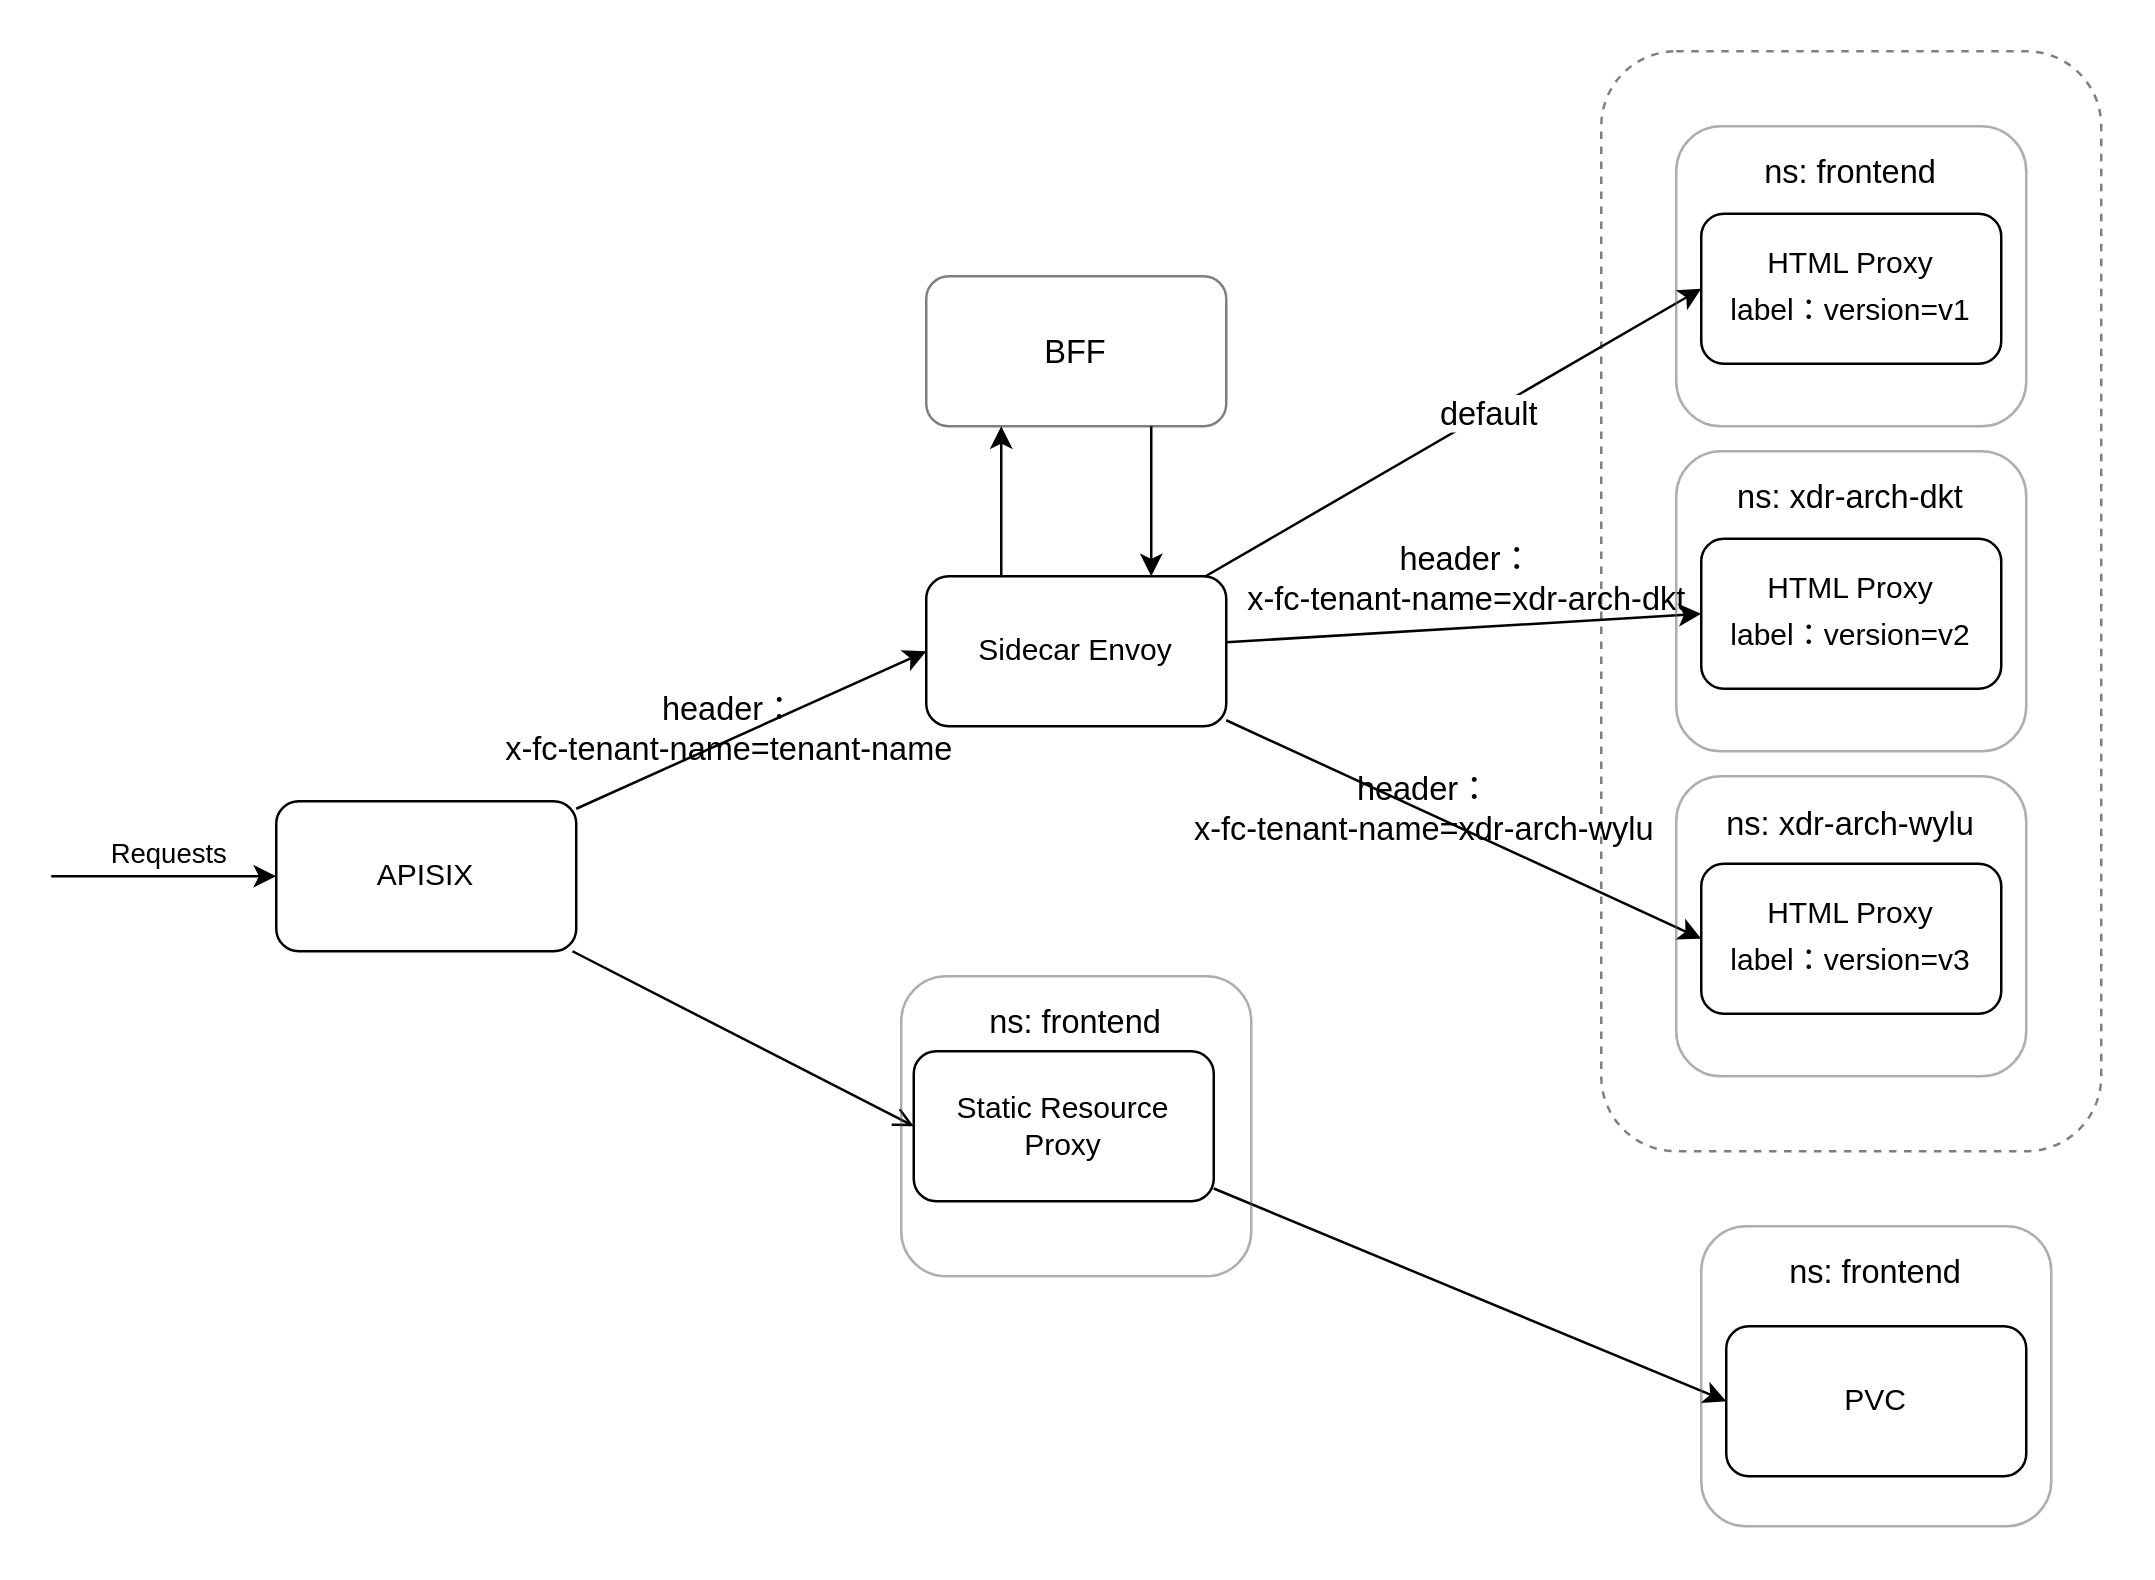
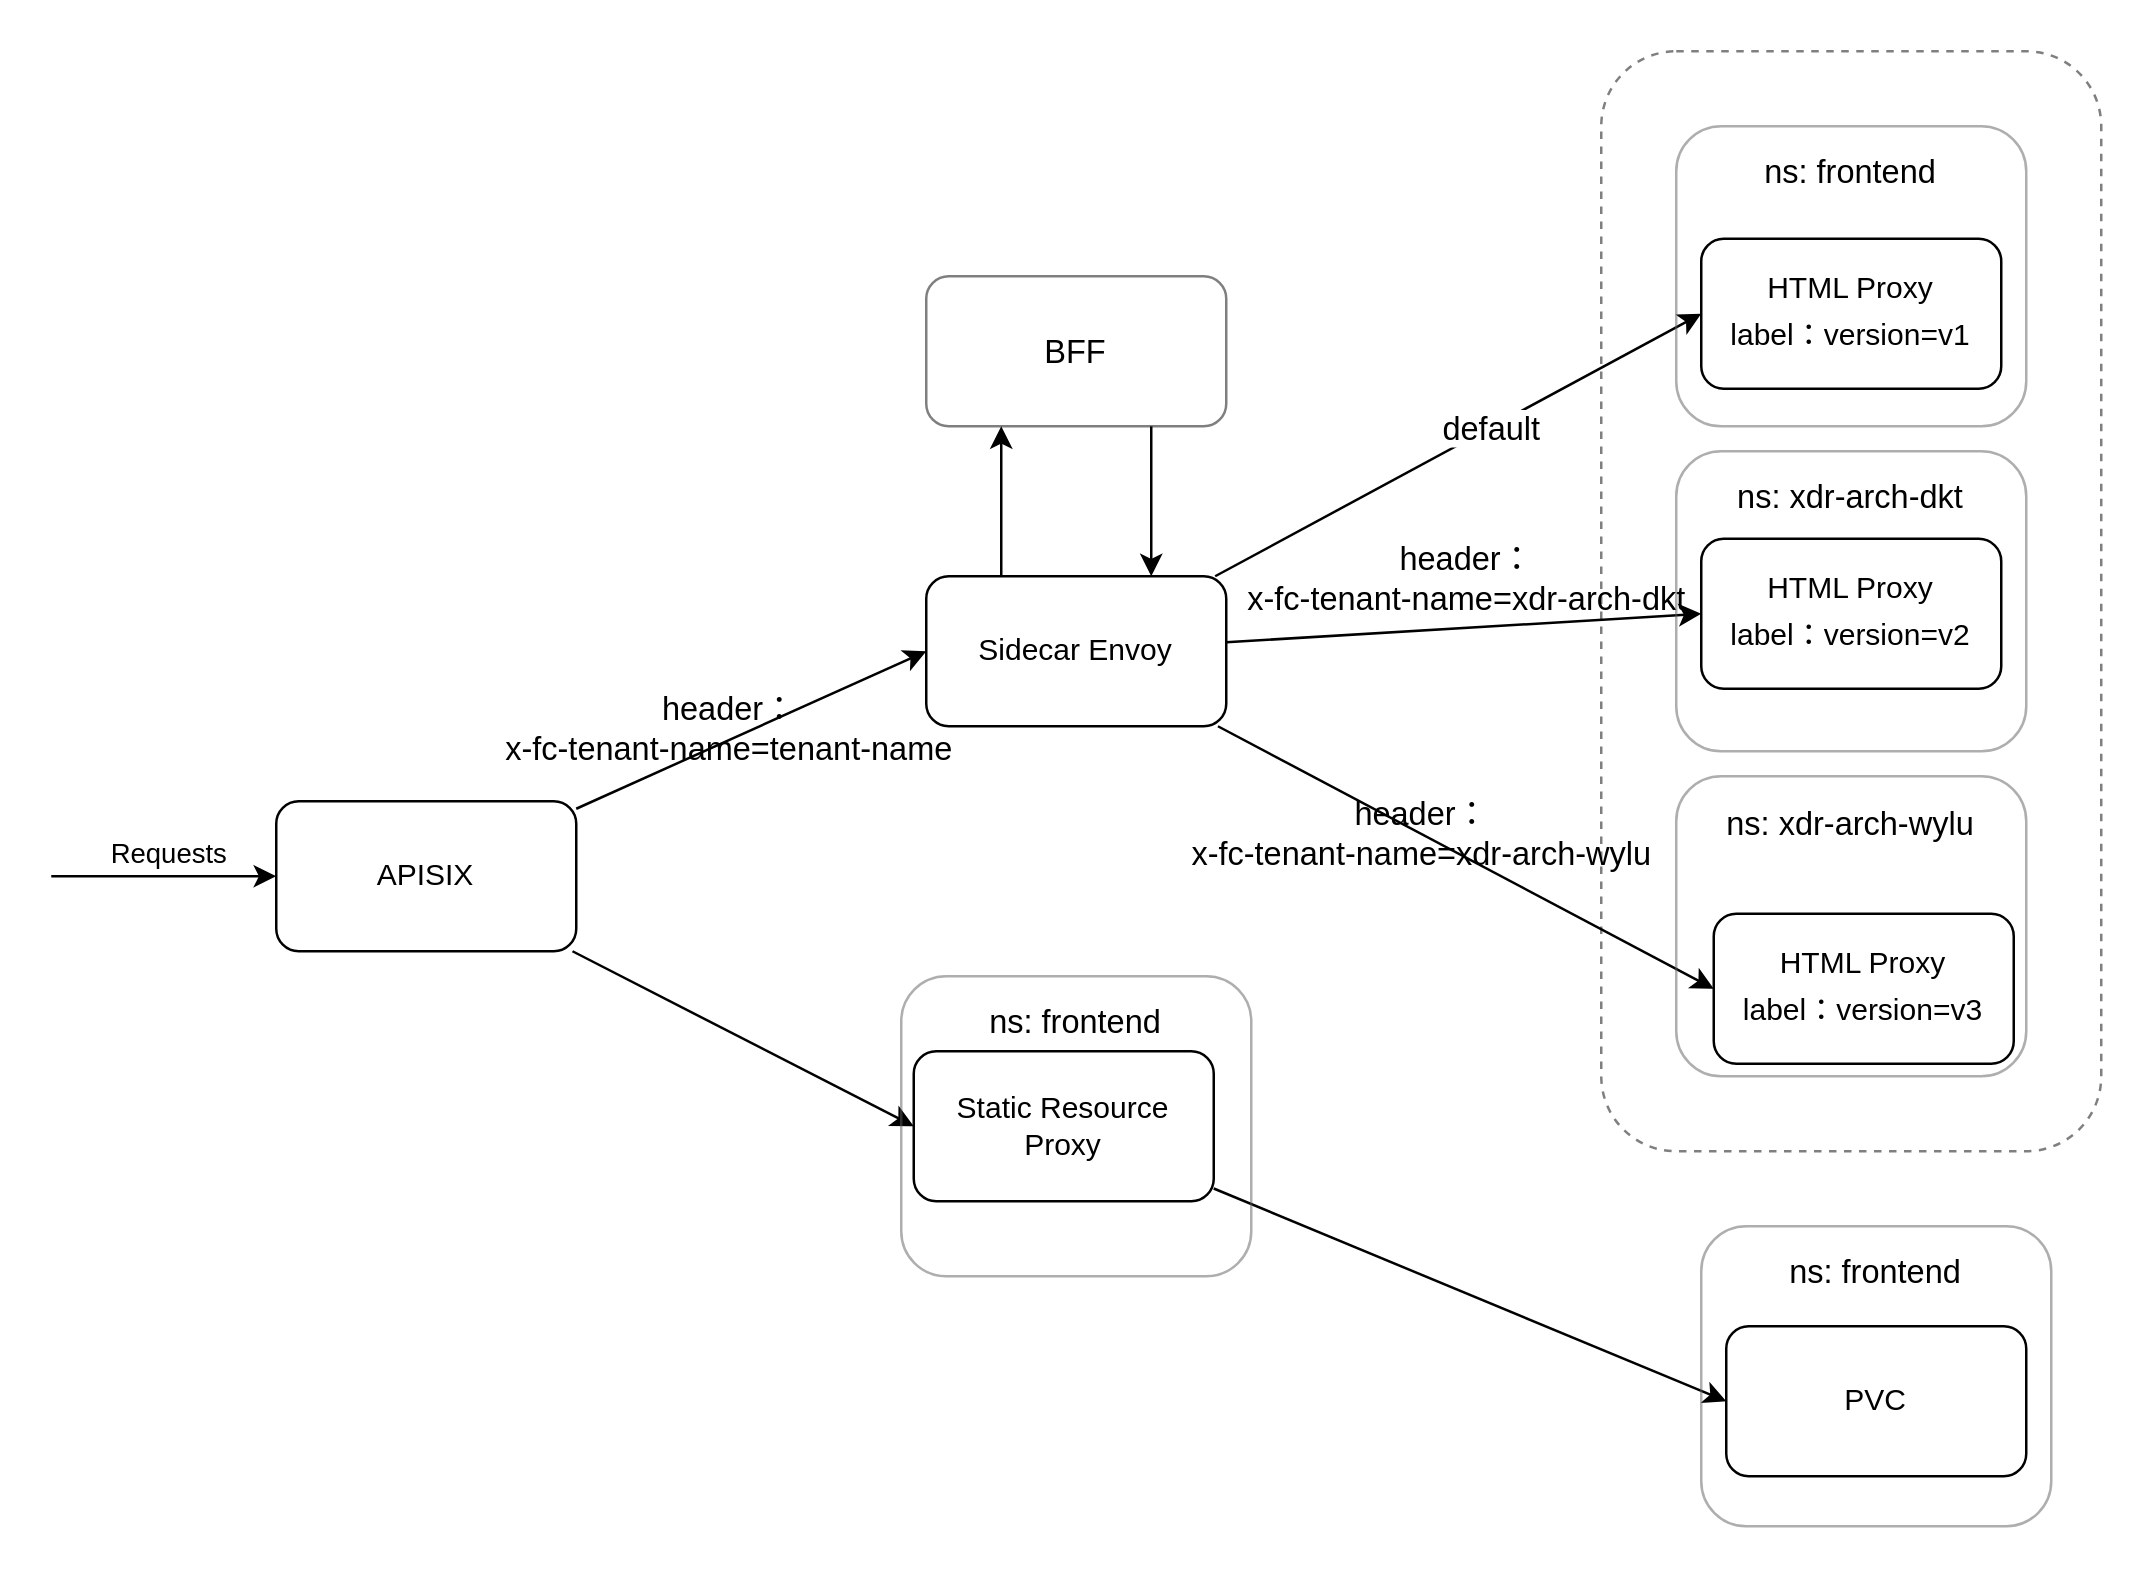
- <mxCell id="18" value="&lt;p style=&quot;line-height: 80%;&quot;&gt;HTML Proxy&lt;br&gt;&lt;br&gt;label：version=v1&lt;/p&gt;" style="rounded=1;whiteSpace=wrap;html=1;" vertex="1" parent="1"><mxGeometry x="680" y="85" width="120" height="60" as="geometry" /></mxCell>
+ <mxCell id="18" value="&lt;p style=&quot;line-height: 80%;&quot;&gt;HTML Proxy&lt;br&gt;&lt;br&gt;label：version=v1&lt;/p&gt;" style="rounded=1;whiteSpace=wrap;html=1;" vertex="1" parent="1"><mxGeometry x="680" y="95" width="120" height="60" as="geometry" /></mxCell>
- <mxCell id="19" value="&lt;p style=&quot;line-height: 80%;&quot;&gt;HTML Proxy&lt;br style=&quot;border-color: var(--border-color);&quot;&gt;&lt;br style=&quot;border-color: var(--border-color);&quot;&gt;label：version=v3&lt;/p&gt;" style="rounded=1;whiteSpace=wrap;html=1;" vertex="1" parent="1"><mxGeometry x="680" y="345" width="120" height="60" as="geometry" /></mxCell>
+ <mxCell id="19" value="&lt;p style=&quot;line-height: 80%;&quot;&gt;HTML Proxy&lt;br style=&quot;border-color: var(--border-color);&quot;&gt;&lt;br style=&quot;border-color: var(--border-color);&quot;&gt;label：version=v3&lt;/p&gt;" style="rounded=1;whiteSpace=wrap;html=1;" vertex="1" parent="1"><mxGeometry x="685" y="365" width="120" height="60" as="geometry" /></mxCell>
- <mxCell id="15" style="edgeStyle=none;rounded=0;orthogonalLoop=1;jettySize=auto;html=1;entryX=0;entryY=0.5;entryDx=0;entryDy=0;fontSize=13;endArrow=open;" edge="1" parent="1" source="16" target="12"><mxGeometry relative="1" as="geometry" /></mxCell>
+ <mxCell id="15" style="edgeStyle=none;rounded=0;orthogonalLoop=1;jettySize=auto;html=1;entryX=0;entryY=0.5;entryDx=0;entryDy=0;fontSize=13;" edge="1" parent="1" source="16" target="12"><mxGeometry relative="1" as="geometry" /></mxCell>
